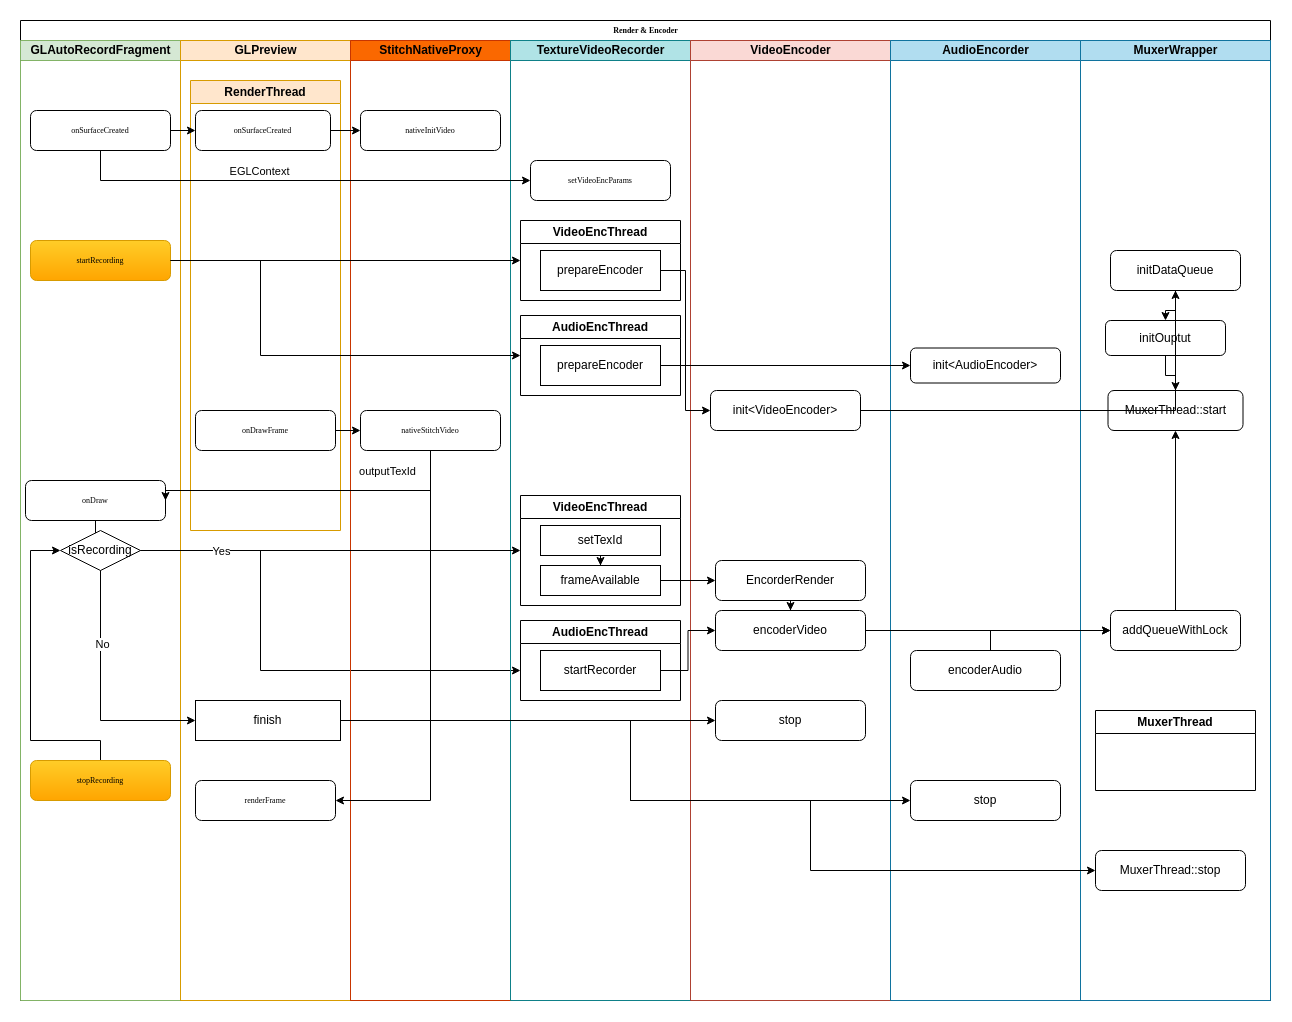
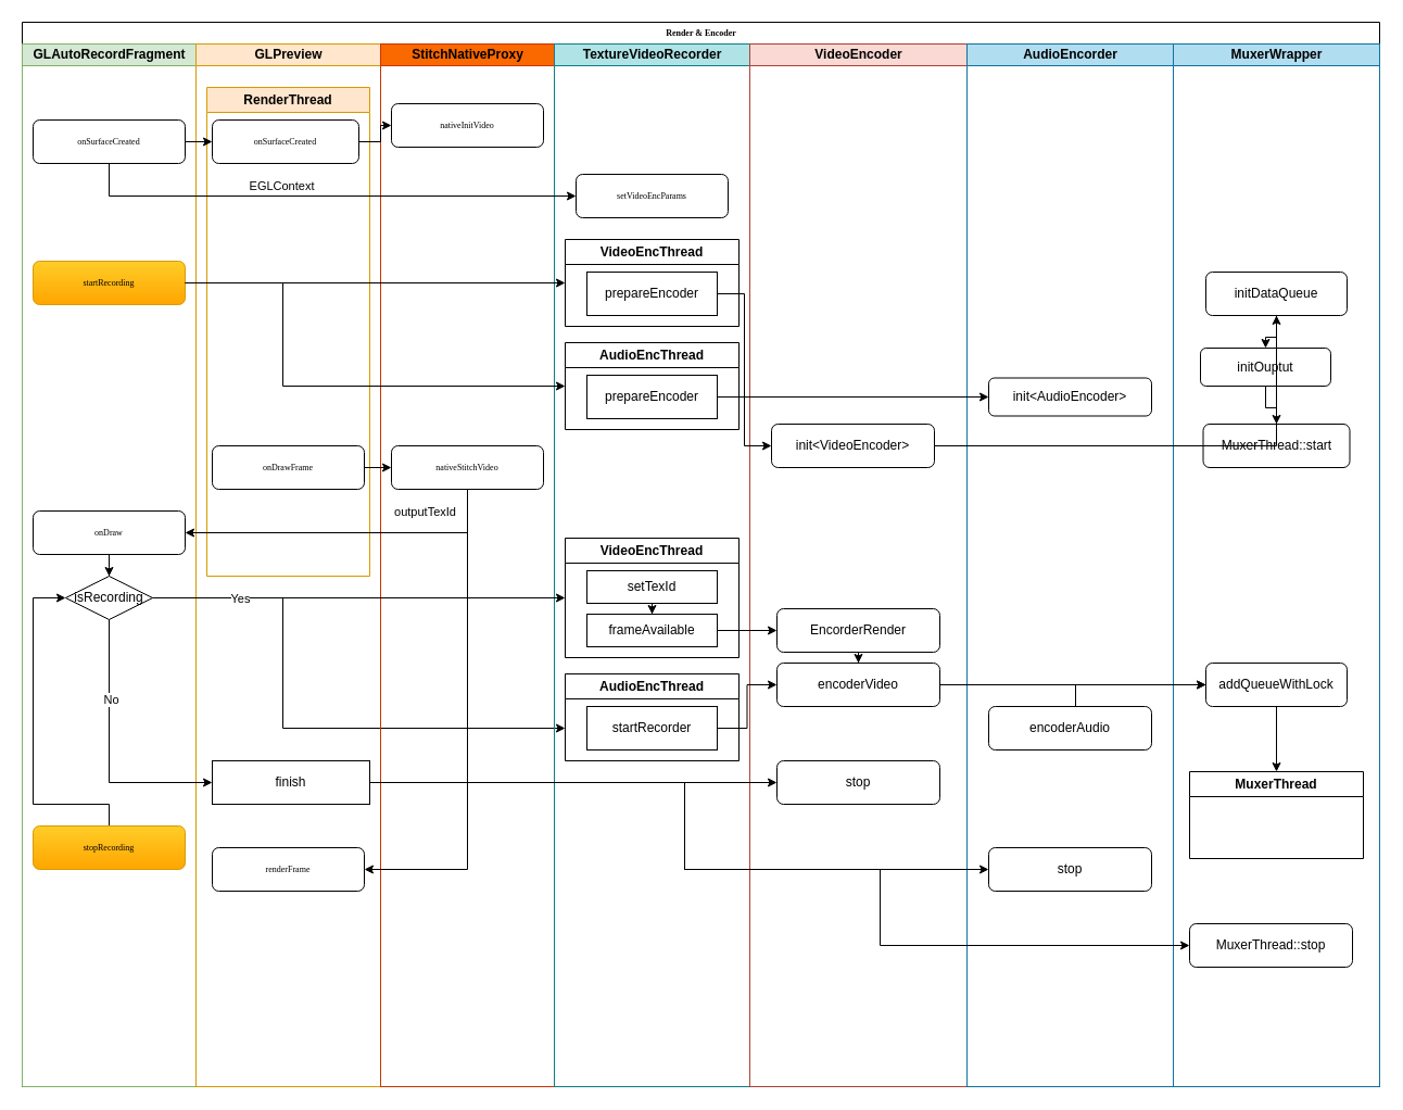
- <mxCell id="19" value="nativeInitVideo" style="rounded=1;whiteSpace=wrap;html=1;shadow=0;labelBackgroundColor=none;strokeWidth=1;fontFamily=Verdana;fontSize=8;align=center;" parent="18" vertex="1"><mxGeometry x="10" y="70" width="140" height="40" as="geometry" /></mxCell>
+ <mxCell id="19" value="nativeInitVideo" style="rounded=1;whiteSpace=wrap;html=1;shadow=0;labelBackgroundColor=none;strokeWidth=1;fontFamily=Verdana;fontSize=8;align=center;" parent="18" vertex="1"><mxGeometry x="10" y="55" width="140" height="40" as="geometry" /></mxCell>
- <mxCell id="6" value="onDraw" style="rounded=1;whiteSpace=wrap;html=1;shadow=0;labelBackgroundColor=none;strokeWidth=1;fontFamily=Verdana;fontSize=8;align=center;" parent="3" vertex="1"><mxGeometry x="5" y="440" width="140" height="40" as="geometry" /></mxCell>
+ <mxCell id="6" value="onDraw" style="rounded=1;whiteSpace=wrap;html=1;shadow=0;labelBackgroundColor=none;strokeWidth=1;fontFamily=Verdana;fontSize=8;align=center;" parent="3" vertex="1"><mxGeometry x="10" y="430" width="140" height="40" as="geometry" /></mxCell>
- <mxCell id="51" style="edgeStyle=orthogonalEdgeStyle;rounded=0;orthogonalLoop=1;jettySize=auto;html=1;" parent="48" source="52" target="56" edge="1"><mxGeometry relative="1" as="geometry" /></mxCell>
+ <mxCell id="51" style="edgeStyle=orthogonalEdgeStyle;rounded=0;orthogonalLoop=1;jettySize=auto;html=1;entryX=0.5;entryY=0;entryDx=0;entryDy=0;" parent="48" source="52" target="55" edge="1"><mxGeometry relative="1" as="geometry" /></mxCell>
